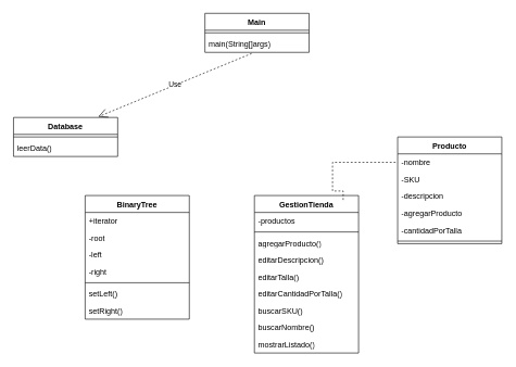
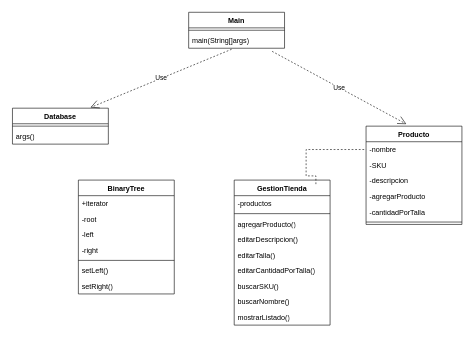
+ <mxCell id="34" value="Use" style="endArrow=open;endSize=12;dashed=1;html=1;rounded=0;exitX=0.87;exitY=1.198;exitDx=0;exitDy=0;exitPerimeter=0;entryX=0.42;entryY=-0.021;entryDx=0;entryDy=0;entryPerimeter=0;" edge="1" parent="1" source="4" target="18"><mxGeometry width="160" relative="1" as="geometry"><mxPoint x="416" y="112" as="sourcePoint" /><mxPoint x="180" y="209" as="targetPoint" /></mxGeometry></mxCell>
- <mxCell id="7" value="leerData()" style="text;strokeColor=none;fillColor=none;align=left;verticalAlign=top;spacingLeft=4;spacingRight=4;overflow=hidden;rotatable=0;points=[[0,0.5],[1,0.5]];portConstraint=eastwest;whiteSpace=wrap;html=1;" vertex="1" parent="5"><mxGeometry y="34" width="160" height="26" as="geometry" /></mxCell>
+ <mxCell id="7" value="args()" style="text;strokeColor=none;fillColor=none;align=left;verticalAlign=top;spacingLeft=4;spacingRight=4;overflow=hidden;rotatable=0;points=[[0,0.5],[1,0.5]];portConstraint=eastwest;whiteSpace=wrap;html=1;" vertex="1" parent="5"><mxGeometry y="34" width="160" height="26" as="geometry" /></mxCell>
